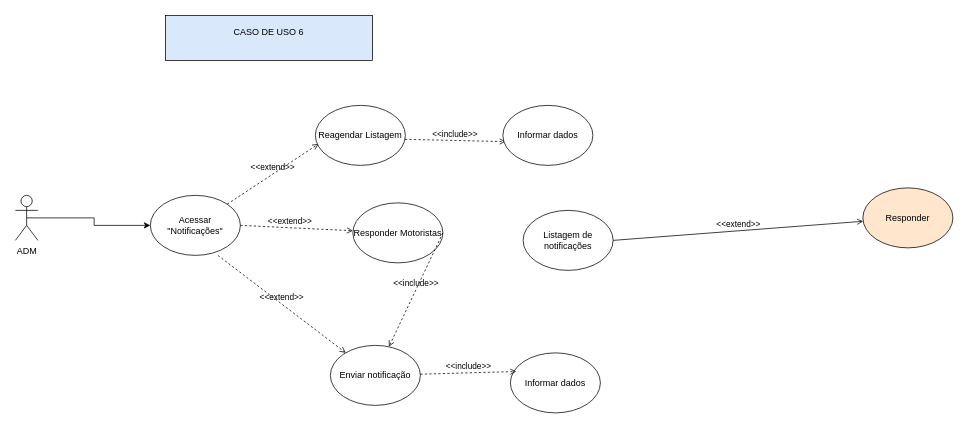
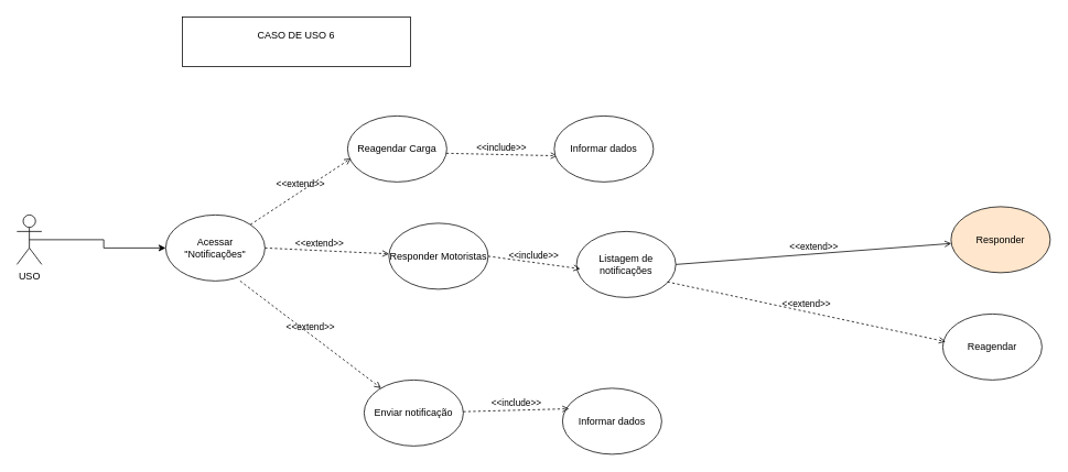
- <mxCell id="4" value="CASO DE USO 6&lt;div&gt;&lt;br&gt;&lt;/div&gt;" style="rounded=0;whiteSpace=wrap;html=1;fillColor=#dae8fc;" vertex="1" parent="1"><mxGeometry x="220" y="20" width="276" height="60" as="geometry" /></mxCell>
+ <mxCell id="4" value="CASO DE USO 6&lt;div&gt;&lt;br&gt;&lt;/div&gt;" style="rounded=0;whiteSpace=wrap;html=1;" vertex="1" parent="1"><mxGeometry x="220" y="20" width="276" height="60" as="geometry" /></mxCell>
- <mxCell id="9" value="Reagendar Listagem" style="ellipse;whiteSpace=wrap;html=1;" vertex="1" parent="1"><mxGeometry x="420" y="140" width="120" height="80" as="geometry" /></mxCell>
+ <mxCell id="9" value="Reagendar Carga" style="ellipse;whiteSpace=wrap;html=1;" vertex="1" parent="1"><mxGeometry x="420" y="140" width="120" height="80" as="geometry" /></mxCell>
- <mxCell id="2" value="ADM&lt;div&gt;&lt;br&gt;&lt;/div&gt;" style="shape=umlActor;verticalLabelPosition=bottom;verticalAlign=top;html=1;outlineConnect=0;" vertex="1" parent="1"><mxGeometry x="20" y="260" width="30" height="60" as="geometry" /></mxCell>
+ <mxCell id="2" value="USO&lt;div&gt;&lt;br&gt;&lt;/div&gt;" style="shape=umlActor;verticalLabelPosition=bottom;verticalAlign=top;html=1;outlineConnect=0;" vertex="1" parent="1"><mxGeometry x="20" y="260" width="30" height="60" as="geometry" /></mxCell>
+ <mxCell id="21" value="&amp;lt;&amp;lt;extend&amp;gt;&amp;gt;" style="html=1;verticalAlign=bottom;labelBackgroundColor=none;endArrow=open;endFill=0;dashed=1;rounded=0;exitX=0.916;exitY=0.764;exitDx=0;exitDy=0;exitPerimeter=0;entryX=0.029;entryY=0.419;entryDx=0;entryDy=0;entryPerimeter=0;" edge="1" parent="1" source="14" target="20"><mxGeometry width="160" relative="1" as="geometry"><mxPoint x="940" y="410" as="sourcePoint" /><mxPoint x="1263" y="410" as="targetPoint" /></mxGeometry></mxCell>
- <mxCell id="16" value="&amp;lt;&amp;lt;include&amp;gt;&amp;gt;" style="html=1;verticalAlign=bottom;labelBackgroundColor=none;endArrow=open;endFill=0;dashed=1;rounded=0;exitX=1;exitY=0.5;exitDx=0;exitDy=0;" edge="1" parent="1" source="10" target="11"><mxGeometry width="160" relative="1" as="geometry"><mxPoint x="630" y="310" as="sourcePoint" /><mxPoint x="765" y="313" as="targetPoint" /></mxGeometry></mxCell>
+ <mxCell id="16" value="&amp;lt;&amp;lt;include&amp;gt;&amp;gt;" style="html=1;verticalAlign=bottom;labelBackgroundColor=none;endArrow=open;endFill=0;dashed=1;rounded=0;exitX=1;exitY=0.5;exitDx=0;exitDy=0;entryX=0.037;entryY=0.566;entryDx=0;entryDy=0;entryPerimeter=0;" edge="1" parent="1" source="10" target="14"><mxGeometry width="160" relative="1" as="geometry"><mxPoint x="630" y="310" as="sourcePoint" /><mxPoint x="765" y="313" as="targetPoint" /></mxGeometry></mxCell>
+ <mxCell id="20" value="Reagendar" style="ellipse;whiteSpace=wrap;html=1;" vertex="1" parent="1"><mxGeometry x="1140" y="380" width="120" height="80" as="geometry" /></mxCell>
